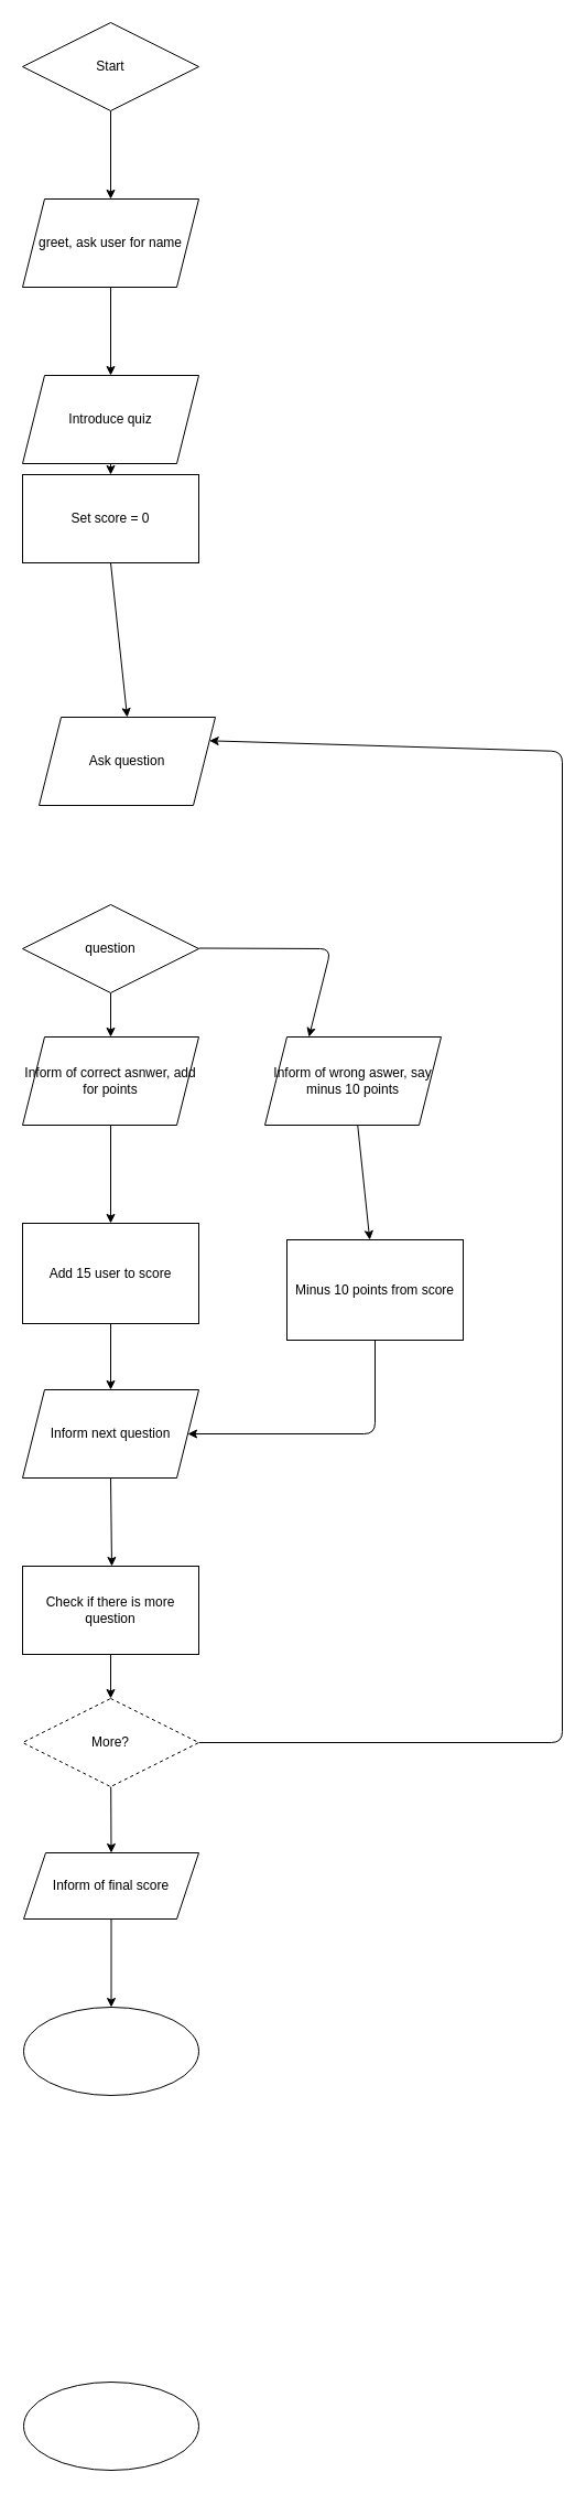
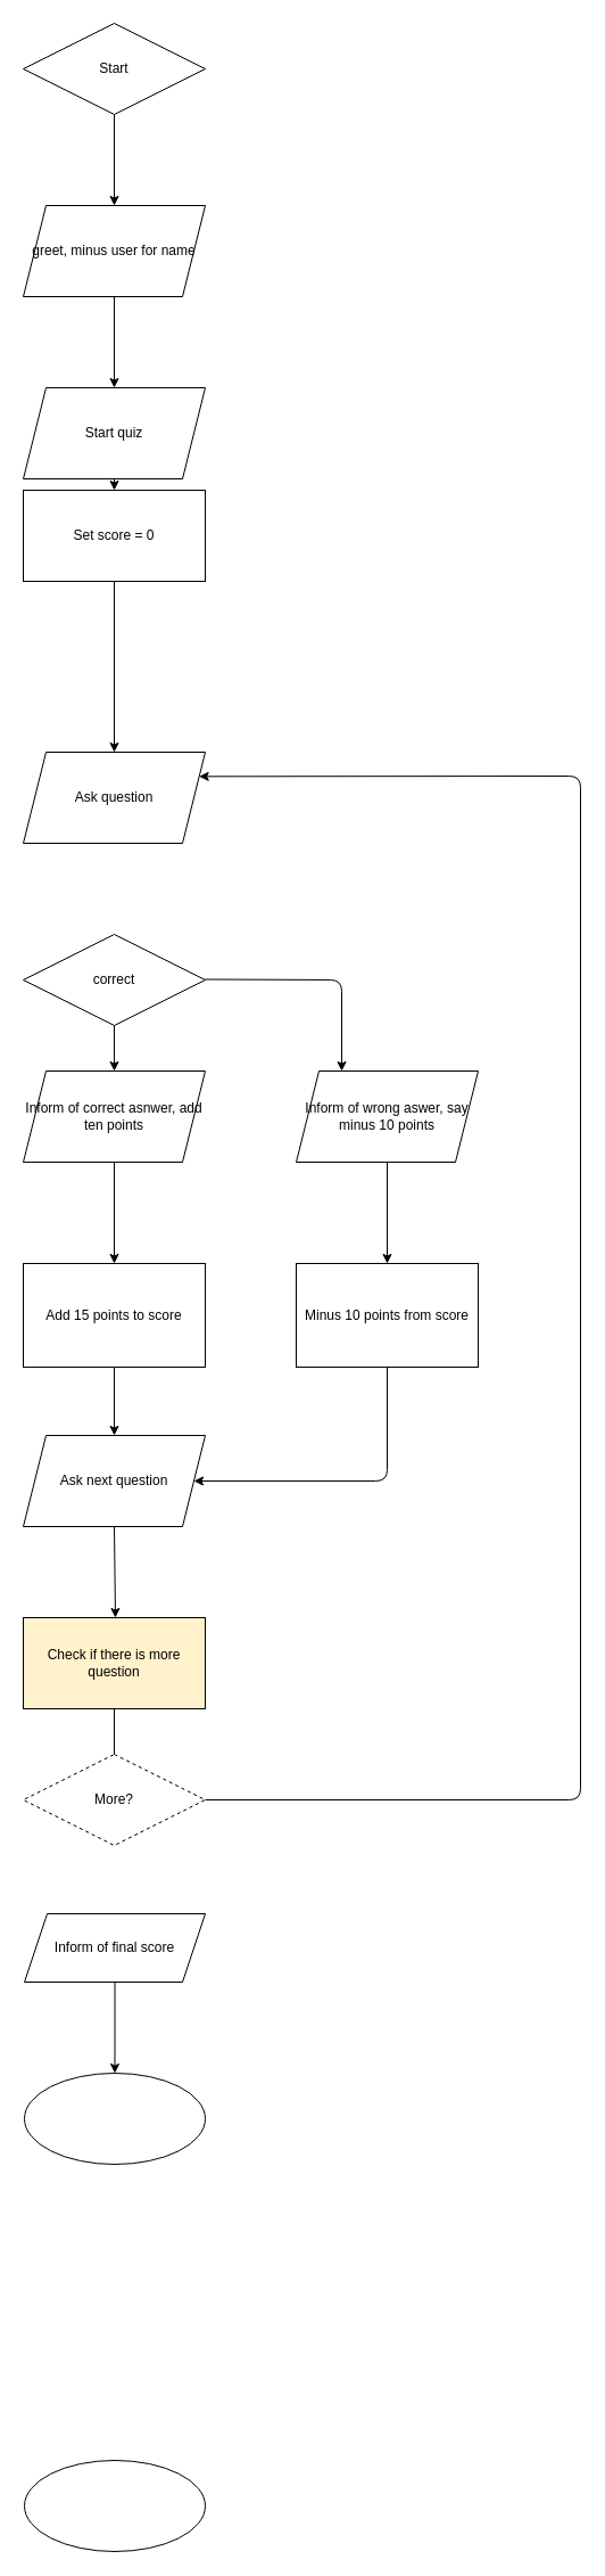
- <mxCell id="5" value="greet, ask user for name" style="shape=parallelogram;perimeter=parallelogramPerimeter;whiteSpace=wrap;html=1;fixedSize=1;" parent="1" vertex="1"><mxGeometry x="20" y="180" width="160" height="80" as="geometry" /></mxCell>
+ <mxCell id="5" value="greet, minus user for name" style="shape=parallelogram;perimeter=parallelogramPerimeter;whiteSpace=wrap;html=1;fixedSize=1;" parent="1" vertex="1"><mxGeometry x="20" y="180" width="160" height="80" as="geometry" /></mxCell>
- <mxCell id="7" value="Introduce quiz" style="shape=parallelogram;perimeter=parallelogramPerimeter;whiteSpace=wrap;html=1;fixedSize=1;" parent="1" vertex="1"><mxGeometry x="20" y="340" width="160" height="80" as="geometry" /></mxCell>
+ <mxCell id="7" value="Start quiz" style="shape=parallelogram;perimeter=parallelogramPerimeter;whiteSpace=wrap;html=1;fixedSize=1;" parent="1" vertex="1"><mxGeometry x="20" y="340" width="160" height="80" as="geometry" /></mxCell>
- <mxCell id="10" value="Ask question" style="shape=parallelogram;perimeter=parallelogramPerimeter;whiteSpace=wrap;html=1;fixedSize=1;" parent="1" vertex="1"><mxGeometry x="35" y="650" width="160" height="80" as="geometry" /></mxCell>
+ <mxCell id="10" value="Ask question" style="shape=parallelogram;perimeter=parallelogramPerimeter;whiteSpace=wrap;html=1;fixedSize=1;" parent="1" vertex="1"><mxGeometry x="20" y="660" width="160" height="80" as="geometry" /></mxCell>
- <mxCell id="12" value="question" style="rhombus;whiteSpace=wrap;html=1;" parent="1" vertex="1"><mxGeometry x="20" y="820" width="160" height="80" as="geometry" /></mxCell>
+ <mxCell id="12" value="correct" style="rhombus;whiteSpace=wrap;html=1;" parent="1" vertex="1"><mxGeometry x="20" y="820" width="160" height="80" as="geometry" /></mxCell>
- <mxCell id="17" value="Inform of correct asnwer, add for points" style="shape=parallelogram;perimeter=parallelogramPerimeter;whiteSpace=wrap;html=1;fixedSize=1;" vertex="1" parent="1"><mxGeometry x="20" y="940" width="160" height="80" as="geometry" /></mxCell>
+ <mxCell id="17" value="Inform of correct asnwer, add ten points" style="shape=parallelogram;perimeter=parallelogramPerimeter;whiteSpace=wrap;html=1;fixedSize=1;" vertex="1" parent="1"><mxGeometry x="20" y="940" width="160" height="80" as="geometry" /></mxCell>
- <mxCell id="15" value="Inform of wrong aswer, say minus 10 points" style="shape=parallelogram;perimeter=parallelogramPerimeter;whiteSpace=wrap;html=1;fixedSize=1;" parent="1" vertex="1"><mxGeometry x="240" y="940" width="160" height="80" as="geometry" /></mxCell>
+ <mxCell id="15" value="Inform of wrong aswer, say minus 10 points" style="shape=parallelogram;perimeter=parallelogramPerimeter;whiteSpace=wrap;html=1;fixedSize=1;" parent="1" vertex="1"><mxGeometry x="260" y="940" width="160" height="80" as="geometry" /></mxCell>
- <mxCell id="21" value="Add 15 user to score" style="rounded=0;whiteSpace=wrap;html=1;" vertex="1" parent="1"><mxGeometry x="20" y="1109" width="160" height="91" as="geometry" /></mxCell>
+ <mxCell id="21" value="Add 15 points to score" style="rounded=0;whiteSpace=wrap;html=1;" vertex="1" parent="1"><mxGeometry x="20" y="1109" width="160" height="91" as="geometry" /></mxCell>
- <mxCell id="19" value="Minus 10 points from score" style="rounded=0;whiteSpace=wrap;html=1;" vertex="1" parent="1"><mxGeometry x="260" y="1124" width="160" height="91" as="geometry" /></mxCell>
+ <mxCell id="19" value="Minus 10 points from score" style="rounded=0;whiteSpace=wrap;html=1;" vertex="1" parent="1"><mxGeometry x="260" y="1109" width="160" height="91" as="geometry" /></mxCell>
- <mxCell id="23" value="Inform next question" style="shape=parallelogram;perimeter=parallelogramPerimeter;whiteSpace=wrap;html=1;fixedSize=1;" vertex="1" parent="1"><mxGeometry x="20" y="1260" width="160" height="80" as="geometry" /></mxCell>
+ <mxCell id="23" value="Ask next question" style="shape=parallelogram;perimeter=parallelogramPerimeter;whiteSpace=wrap;html=1;fixedSize=1;" vertex="1" parent="1"><mxGeometry x="20" y="1260" width="160" height="80" as="geometry" /></mxCell>
- <mxCell id="26" value="Check if there is more question" style="rounded=0;whiteSpace=wrap;html=1;" vertex="1" parent="1"><mxGeometry x="20" y="1420" width="160" height="80" as="geometry" /></mxCell>
+ <mxCell id="26" value="Check if there is more question" style="rounded=0;whiteSpace=wrap;html=1;fillColor=#fff2cc;" vertex="1" parent="1"><mxGeometry x="20" y="1420" width="160" height="80" as="geometry" /></mxCell>
- <mxCell id="25" style="edgeStyle=none;html=1;exitX=0.5;exitY=1;exitDx=0;exitDy=0;entryX=0.5;entryY=0;entryDx=0;entryDy=0;" edge="1" parent="1" source="26" target="29"><mxGeometry relative="1" as="geometry" /></mxCell>
+ <mxCell id="25" style="edgeStyle=none;html=1;exitX=0.5;exitY=1;exitDx=0;exitDy=0;entryX=0.5;entryY=0;entryDx=0;entryDy=0;endArrow=none;" edge="1" parent="1" source="26" target="29"><mxGeometry relative="1" as="geometry" /></mxCell>
- <mxCell id="27" style="edgeStyle=none;html=1;entryX=0.5;entryY=0;entryDx=0;entryDy=0;" edge="1" parent="1" source="29" target="31"><mxGeometry relative="1" as="geometry" /></mxCell>
